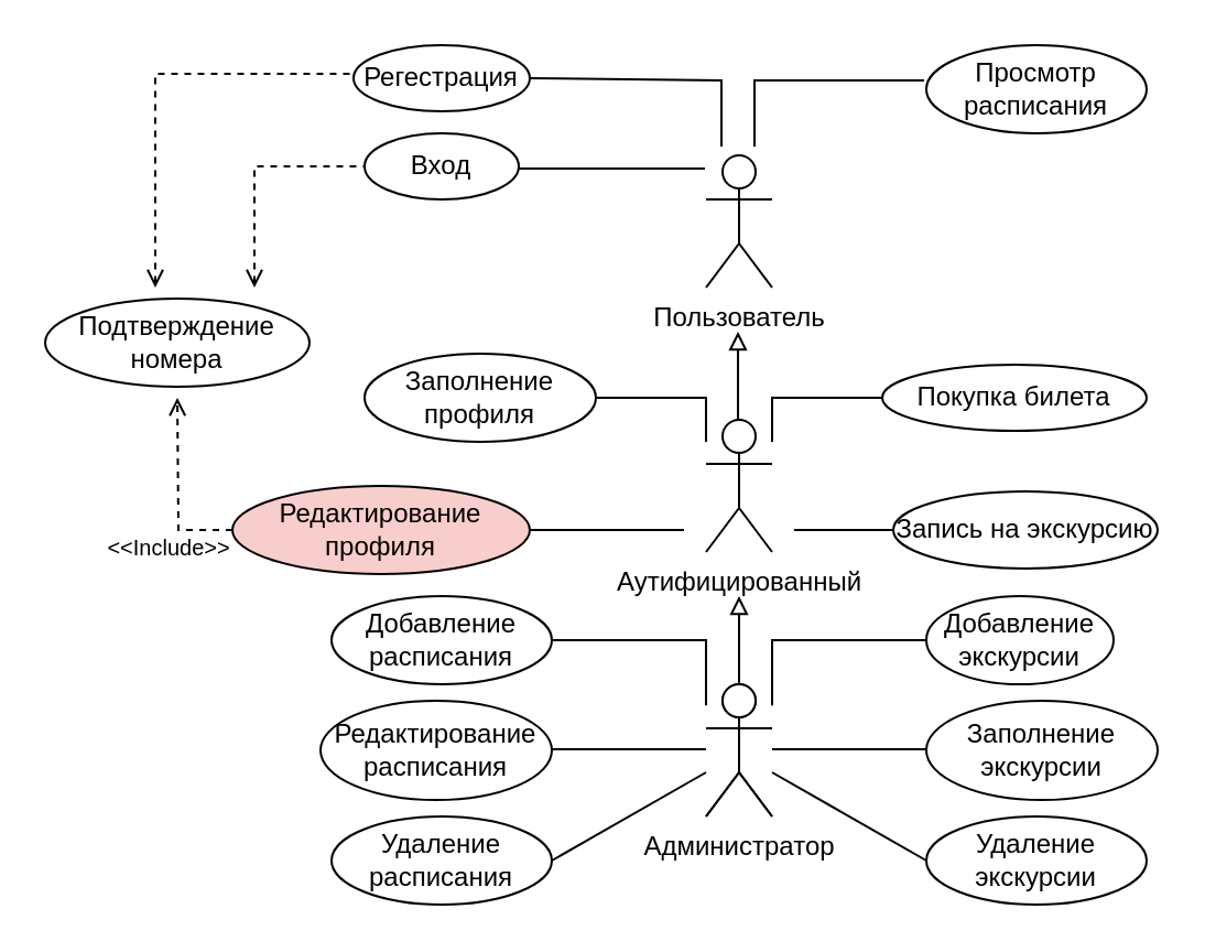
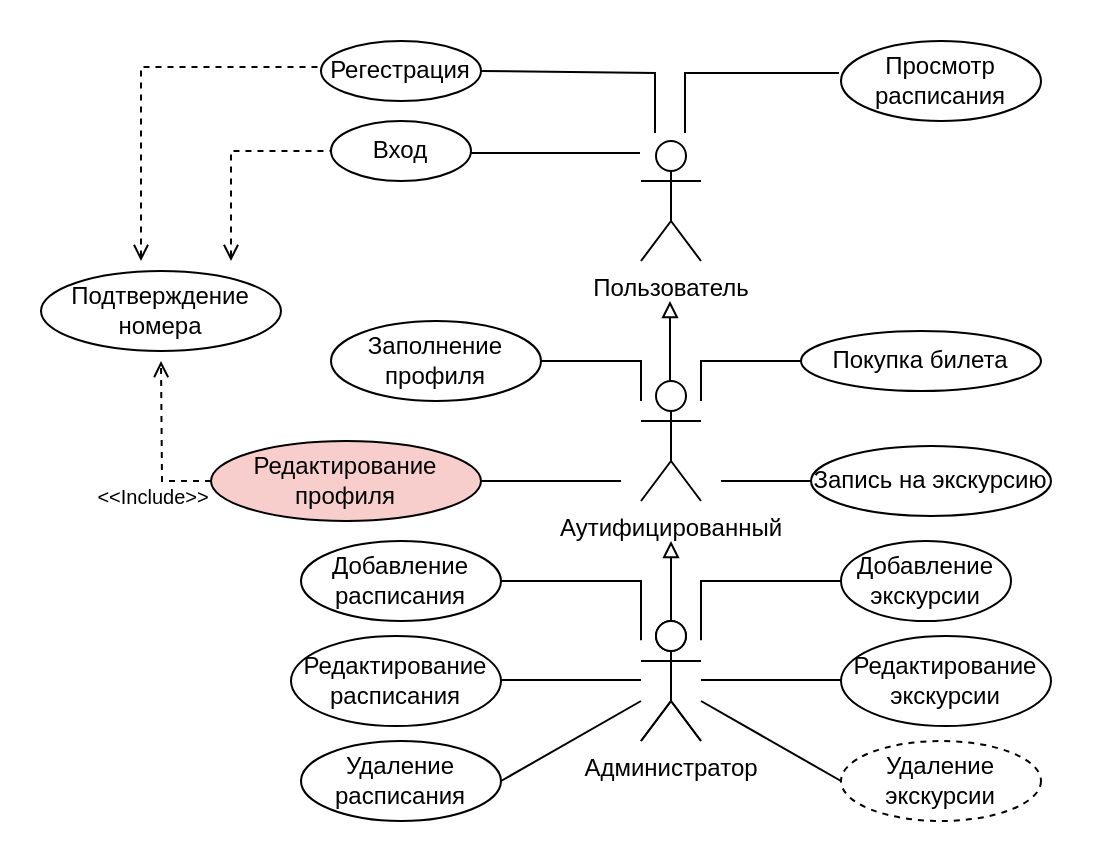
- <mxCell id="29" value="&lt;br&gt;&lt;div&gt;Заполнение экскурсии&lt;/div&gt;&lt;div&gt;&lt;br&gt;&lt;/div&gt;" style="ellipse;whiteSpace=wrap;html=1;" parent="1" vertex="1"><mxGeometry x="420" y="317.5" width="105" height="45" as="geometry" /></mxCell>
+ <mxCell id="29" value="&lt;br&gt;&lt;div&gt;Редактирование экскурсии&lt;/div&gt;&lt;div&gt;&lt;br&gt;&lt;/div&gt;" style="ellipse;whiteSpace=wrap;html=1;" parent="1" vertex="1"><mxGeometry x="420" y="317.5" width="105" height="45" as="geometry" /></mxCell>
- <mxCell id="32" value="Удаление экскурсии" style="ellipse;whiteSpace=wrap;html=1;" vertex="1" parent="1"><mxGeometry x="420" y="370" width="100" height="40" as="geometry" /></mxCell>
+ <mxCell id="32" value="Удаление экскурсии" style="ellipse;whiteSpace=wrap;html=1;dashed=1;" vertex="1" parent="1"><mxGeometry x="420" y="370" width="100" height="40" as="geometry" /></mxCell>
